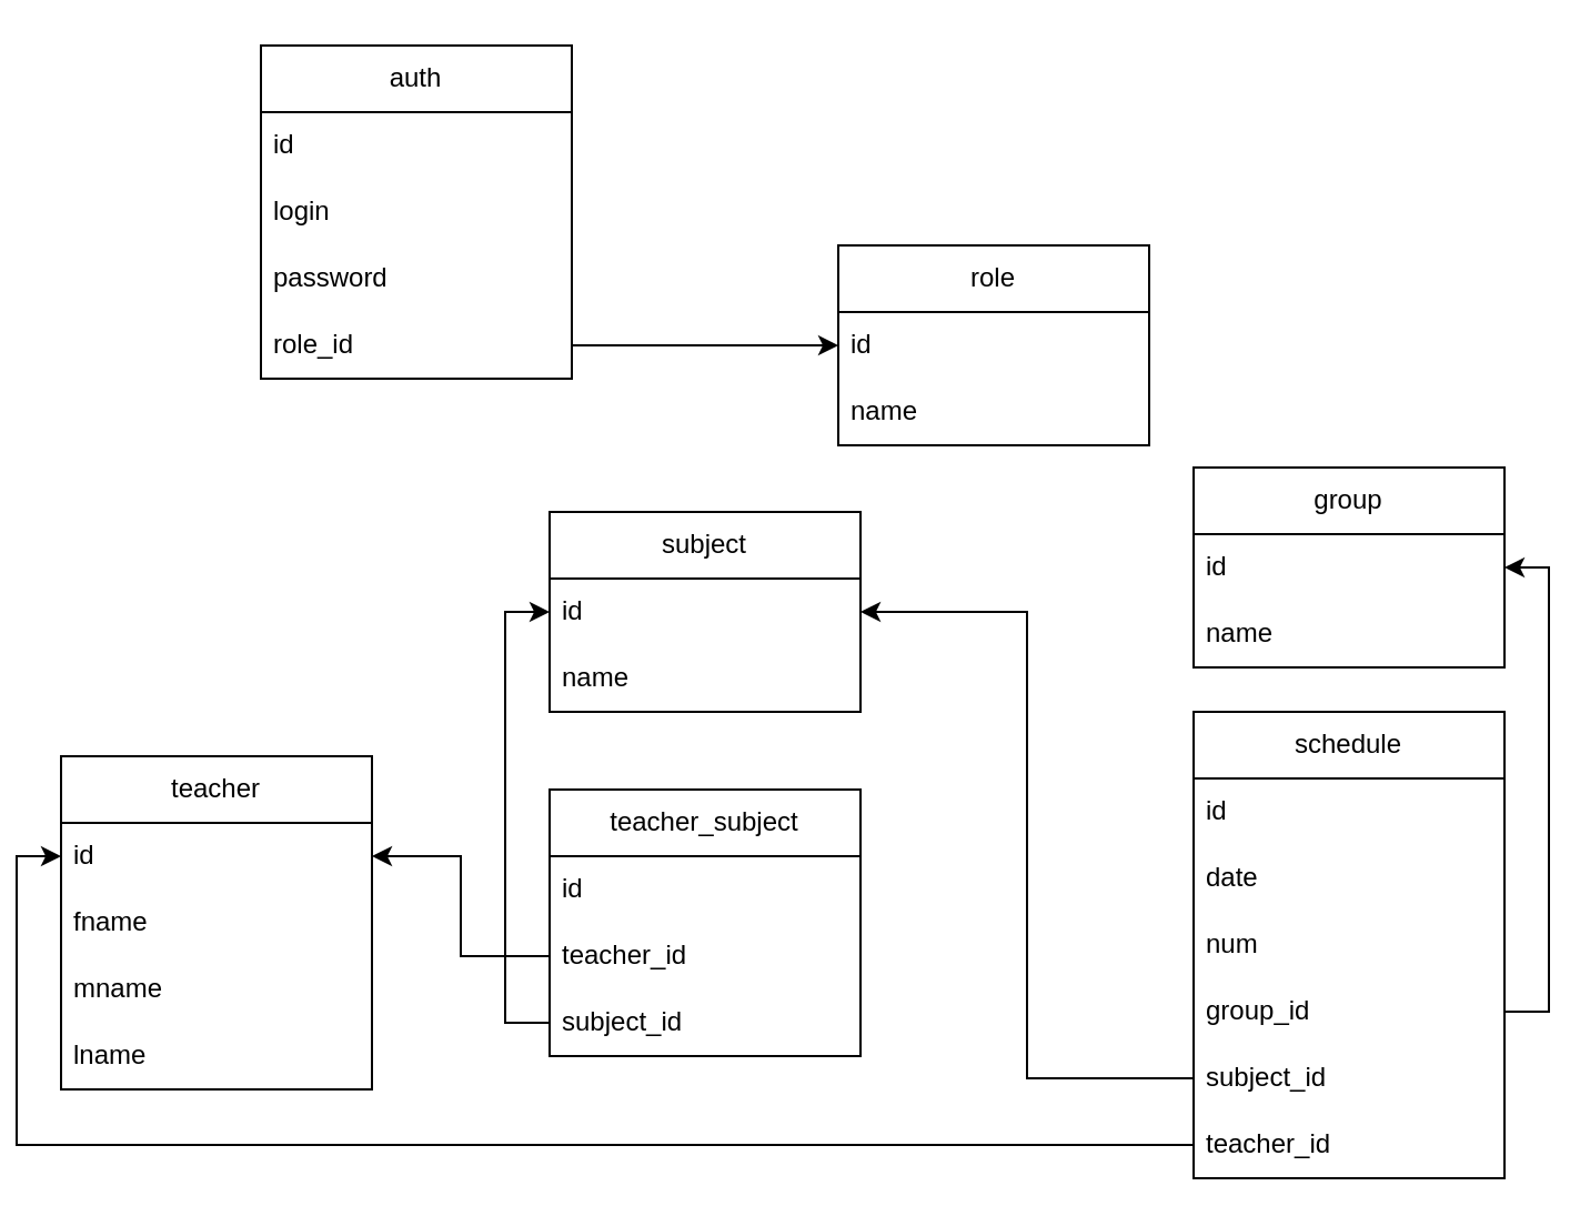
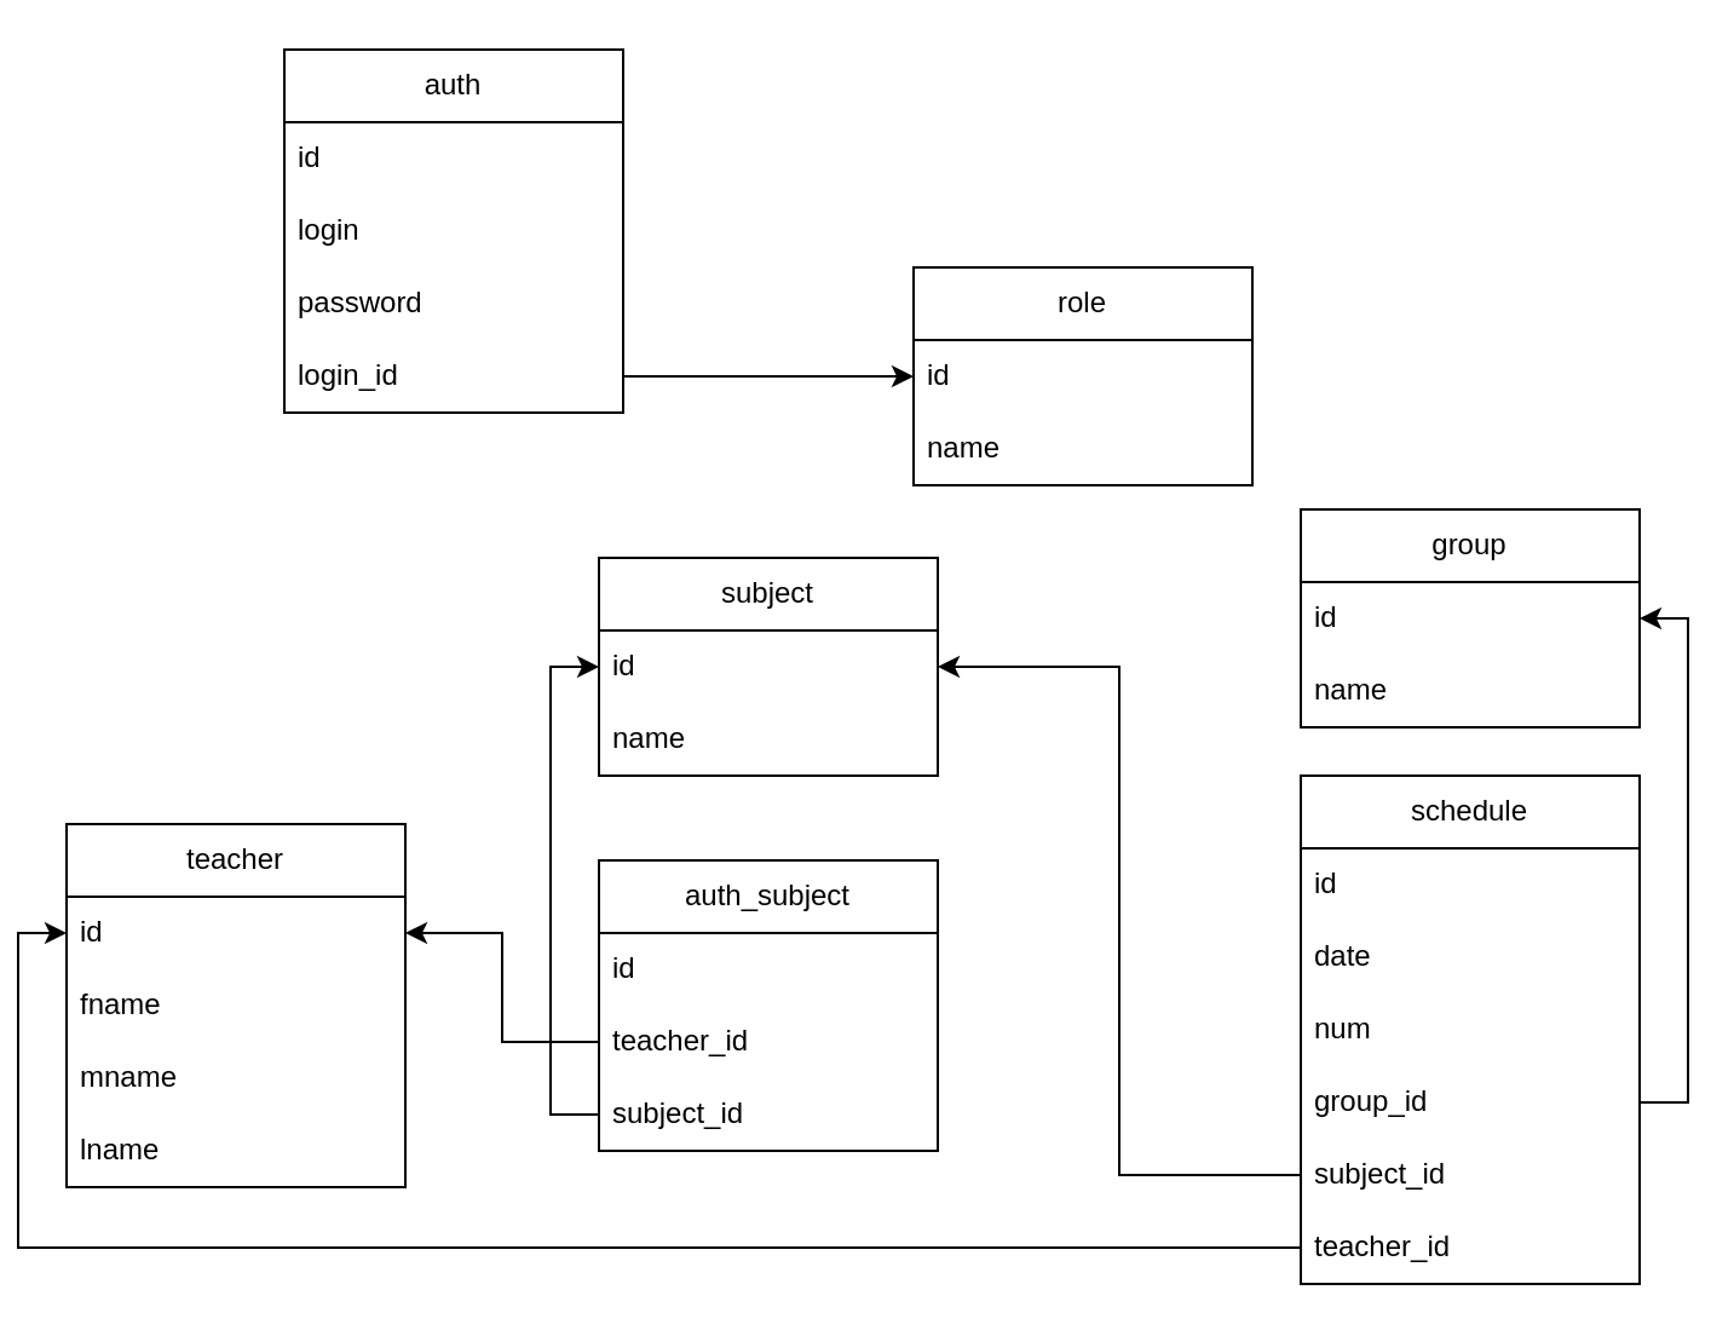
- <mxCell id="6" value="role_id" style="text;strokeColor=none;fillColor=none;align=left;verticalAlign=middle;spacingLeft=4;spacingRight=4;overflow=hidden;points=[[0,0.5],[1,0.5]];portConstraint=eastwest;rotatable=0;whiteSpace=wrap;html=1;" parent="2" vertex="1"><mxGeometry y="120" width="140" height="30" as="geometry" /></mxCell>
+ <mxCell id="6" value="login_id" style="text;strokeColor=none;fillColor=none;align=left;verticalAlign=middle;spacingLeft=4;spacingRight=4;overflow=hidden;points=[[0,0.5],[1,0.5]];portConstraint=eastwest;rotatable=0;whiteSpace=wrap;html=1;" parent="2" vertex="1"><mxGeometry y="120" width="140" height="30" as="geometry" /></mxCell>
- <mxCell id="29" value="teacher_subject" style="swimlane;fontStyle=0;childLayout=stackLayout;horizontal=1;startSize=30;horizontalStack=0;resizeParent=1;resizeParentMax=0;resizeLast=0;collapsible=1;marginBottom=0;whiteSpace=wrap;html=1;" vertex="1" parent="1"><mxGeometry x="240" y="355" width="140" height="120" as="geometry" /></mxCell>
+ <mxCell id="29" value="auth_subject" style="swimlane;fontStyle=0;childLayout=stackLayout;horizontal=1;startSize=30;horizontalStack=0;resizeParent=1;resizeParentMax=0;resizeLast=0;collapsible=1;marginBottom=0;whiteSpace=wrap;html=1;" vertex="1" parent="1"><mxGeometry x="240" y="355" width="140" height="120" as="geometry" /></mxCell>
